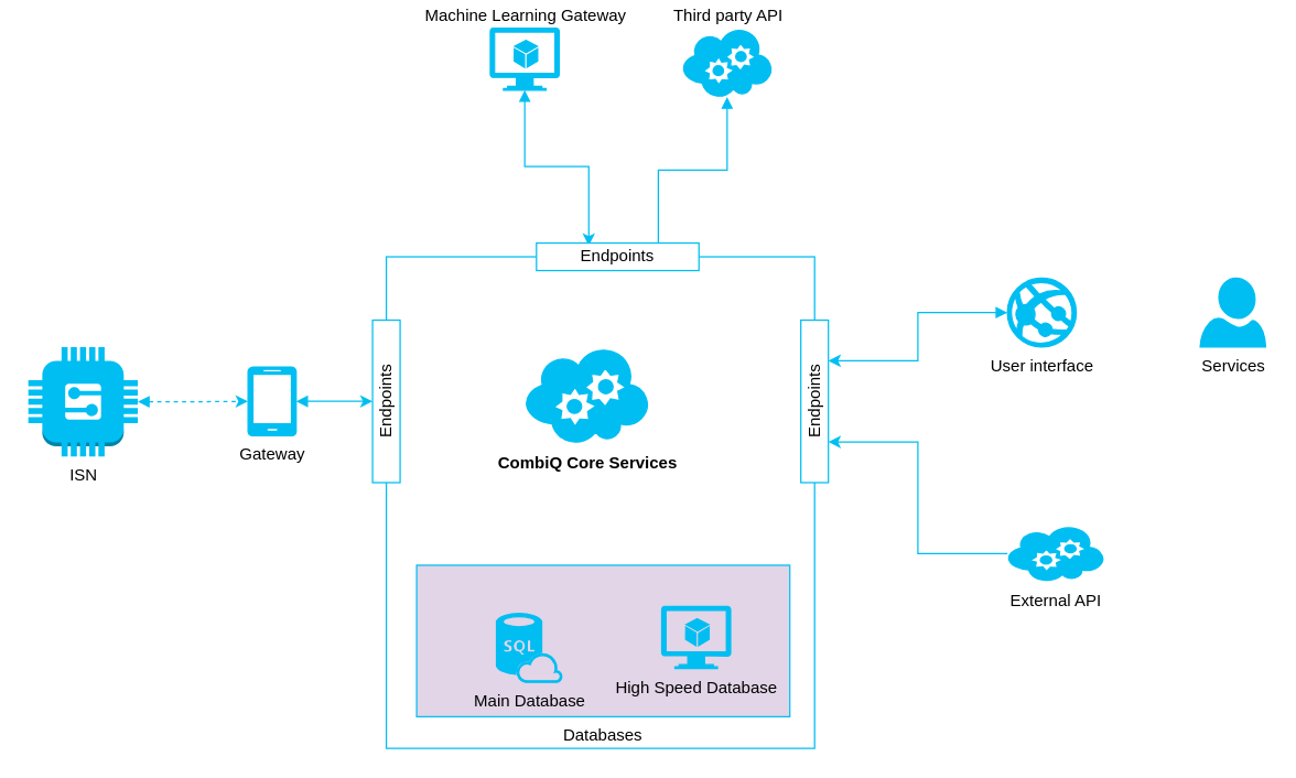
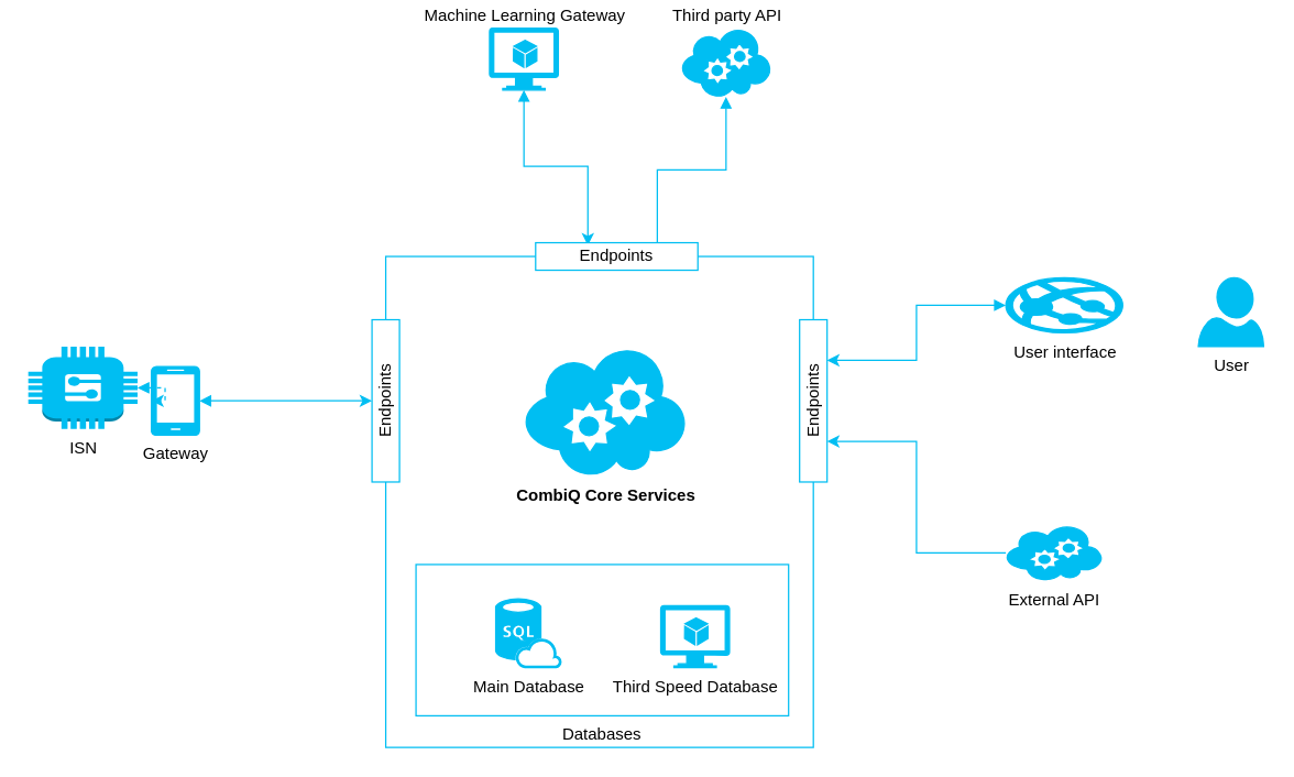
- <mxCell id="5" value="User interface" style="verticalLabelPosition=bottom;html=1;verticalAlign=top;align=center;strokeColor=#00BEF2;fillColor=#00BEF2;shape=mxgraph.azure.azure_website;pointerEvents=1;" parent="1" vertex="1"><mxGeometry x="731" y="201.5" width="50" height="50" as="geometry" /></mxCell>
+ <mxCell id="5" value="User interface" style="verticalLabelPosition=bottom;html=1;verticalAlign=top;align=center;strokeColor=#00BEF2;fillColor=#00BEF2;shape=mxgraph.azure.azure_website;pointerEvents=1;" parent="1" vertex="1"><mxGeometry x="731" y="201.5" width="85" height="40" as="geometry" /></mxCell>
- <mxCell id="12" value="Services" style="verticalLabelPosition=bottom;html=1;verticalAlign=top;align=center;strokeColor=#00BEF2;fillColor=#00BEF2;shape=mxgraph.azure.user;" parent="1" vertex="1"><mxGeometry x="871" y="201.5" width="47.5" height="50" as="geometry" /></mxCell>
+ <mxCell id="12" value="User" style="verticalLabelPosition=bottom;html=1;verticalAlign=top;align=center;strokeColor=#00BEF2;fillColor=#00BEF2;shape=mxgraph.azure.user;" parent="1" vertex="1"><mxGeometry x="871" y="201.5" width="47.5" height="50" as="geometry" /></mxCell>
- <mxCell id="9" value="CombiQ Core Services" style="verticalLabelPosition=bottom;html=1;verticalAlign=top;align=center;strokeColor=#00BEF2;fillColor=#00BEF2;shape=mxgraph.azure.cloud_service;fontStyle=1" parent="1" vertex="1"><mxGeometry x="380.5" y="251.5" width="90" height="70" as="geometry" /></mxCell>
+ <mxCell id="9" value="CombiQ Core Services" style="verticalLabelPosition=bottom;html=1;verticalAlign=top;align=center;strokeColor=#00BEF2;fillColor=#00BEF2;shape=mxgraph.azure.cloud_service;fontStyle=1" parent="1" vertex="1"><mxGeometry x="380.5" y="251.5" width="118" height="94" as="geometry" /></mxCell>
- <mxCell id="8" value="Gateway" style="verticalLabelPosition=bottom;html=1;verticalAlign=top;align=center;strokeColor=#00BEF2;fillColor=#00BEF2;shape=mxgraph.azure.mobile;pointerEvents=1;" parent="1" vertex="1"><mxGeometry x="179.5" y="266" width="35" height="50" as="geometry" /></mxCell>
+ <mxCell id="8" value="Gateway" style="verticalLabelPosition=bottom;html=1;verticalAlign=top;align=center;strokeColor=#00BEF2;fillColor=#00BEF2;shape=mxgraph.azure.mobile;pointerEvents=1;" parent="1" vertex="1"><mxGeometry x="109.5" y="266" width="35" height="50" as="geometry" /></mxCell>
- <mxCell id="14" value="ISN" style="outlineConnect=0;dashed=0;verticalLabelPosition=bottom;verticalAlign=top;align=center;html=1;shape=mxgraph.aws3.generic;fillColor=#00BEF2;gradientColor=none;strokeColor=#00BEF2;" parent="1" vertex="1"><mxGeometry x="20" y="251.5" width="79.5" height="79.5" as="geometry" /></mxCell>
+ <mxCell id="14" value="ISN" style="outlineConnect=0;dashed=0;verticalLabelPosition=bottom;verticalAlign=top;align=center;html=1;shape=mxgraph.aws3.generic;fillColor=#00BEF2;gradientColor=none;strokeColor=#00BEF2;" parent="1" vertex="1"><mxGeometry x="20" y="251.5" width="79.5" height="60" as="geometry" /></mxCell>
- <mxCell id="3" value="Databases" style="rounded=0;whiteSpace=wrap;html=1;fillColor=#e1d5e7;labelPosition=center;verticalLabelPosition=bottom;align=center;verticalAlign=top;strokeColor=#00BEF2;" parent="1" vertex="1"><mxGeometry x="302" y="410" width="271" height="110" as="geometry" /></mxCell>
+ <mxCell id="3" value="Databases" style="rounded=0;whiteSpace=wrap;html=1;fillColor=#FFFFFF;labelPosition=center;verticalLabelPosition=bottom;align=center;verticalAlign=top;strokeColor=#00BEF2;" parent="1" vertex="1"><mxGeometry x="302" y="410" width="271" height="110" as="geometry" /></mxCell>
- <mxCell id="6" value="Main Database" style="verticalLabelPosition=bottom;html=1;verticalAlign=top;align=center;strokeColor=#00BEF2;fillColor=#00BEF2;shape=mxgraph.azure.sql_database_sql_azure;" parent="1" vertex="1"><mxGeometry x="360" y="445" width="47.5" height="50" as="geometry" /></mxCell>
+ <mxCell id="6" value="Main Database" style="verticalLabelPosition=bottom;html=1;verticalAlign=top;align=center;strokeColor=#00BEF2;fillColor=#00BEF2;shape=mxgraph.azure.sql_database_sql_azure;" parent="1" vertex="1"><mxGeometry x="360" y="435" width="47.5" height="50" as="geometry" /></mxCell>
- <mxCell id="15" value="High Speed Database" style="verticalLabelPosition=bottom;html=1;verticalAlign=top;align=center;strokeColor=#00BEF2;fillColor=#00BEF2;shape=mxgraph.azure.virtual_machine_feature;pointerEvents=1;" parent="1" vertex="1"><mxGeometry x="480" y="440" width="50" height="45" as="geometry" /></mxCell>
+ <mxCell id="15" value="Third Speed Database" style="verticalLabelPosition=bottom;html=1;verticalAlign=top;align=center;strokeColor=#00BEF2;fillColor=#00BEF2;shape=mxgraph.azure.virtual_machine_feature;pointerEvents=1;" parent="1" vertex="1"><mxGeometry x="480" y="440" width="50" height="45" as="geometry" /></mxCell>
